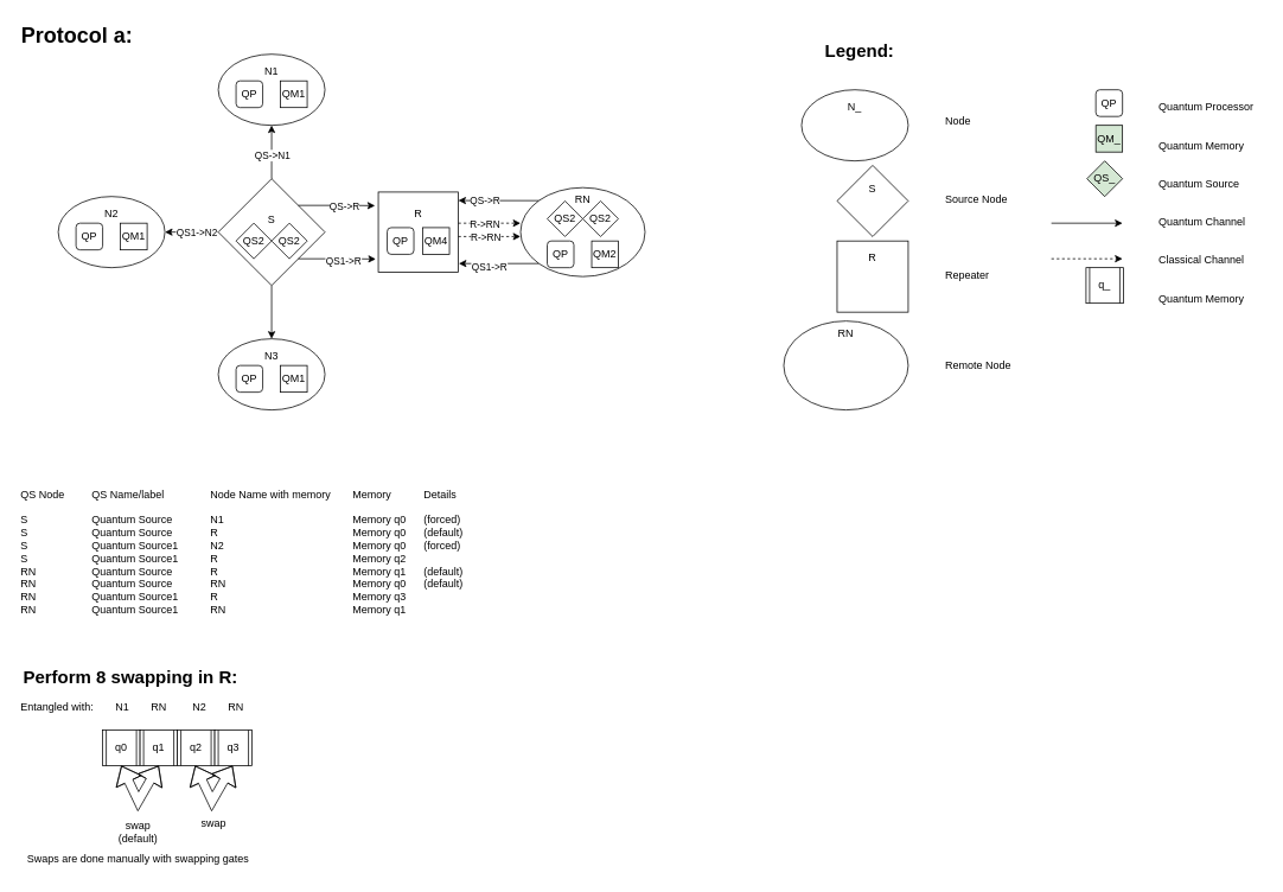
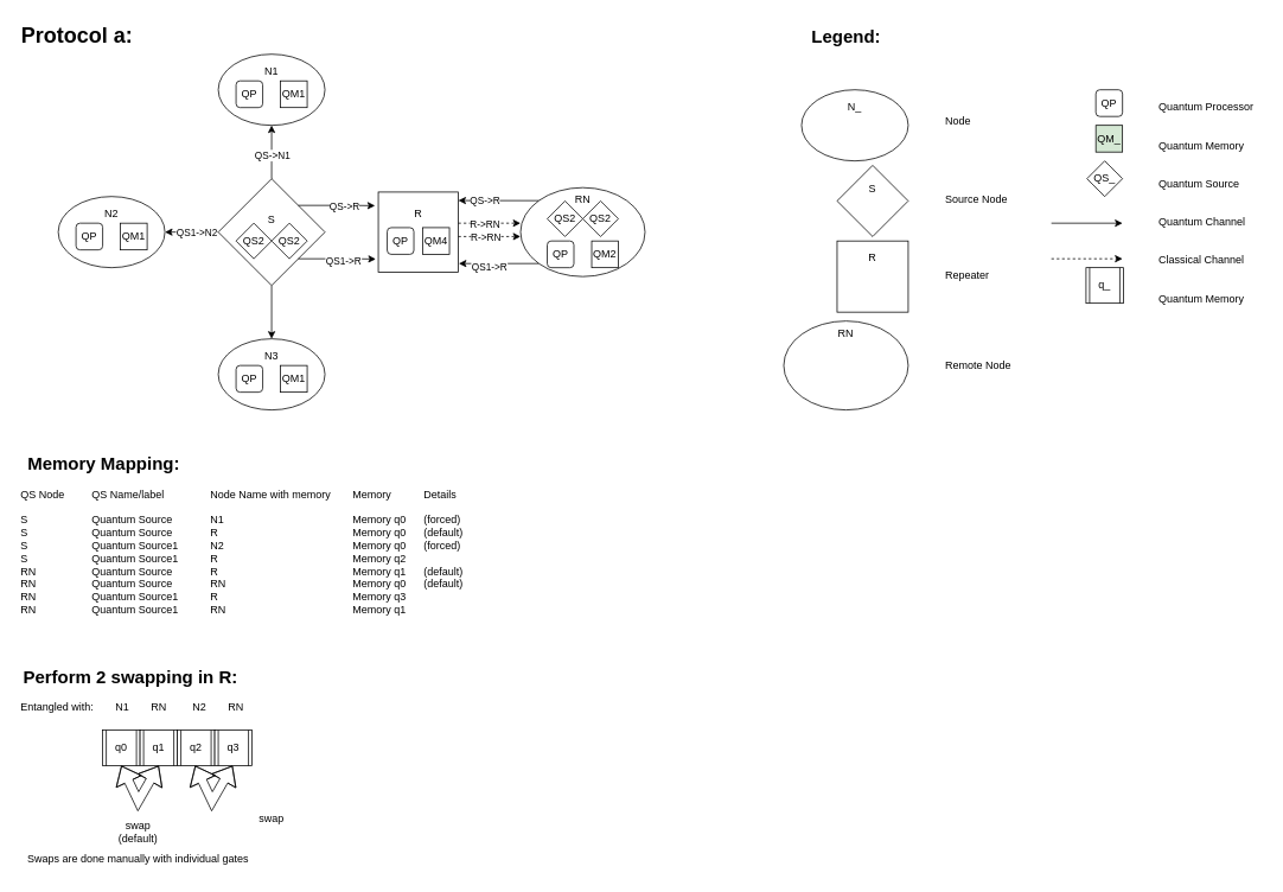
- <mxCell id="52" value="Legend:" style="text;strokeColor=none;fillColor=none;html=1;fontSize=20;fontStyle=1;verticalAlign=middle;align=center;" parent="1" vertex="1"><mxGeometry x="916" y="35" width="100" height="40" as="geometry" /></mxCell>
+ <mxCell id="52" value="Legend:" style="text;strokeColor=none;fillColor=none;html=1;fontSize=20;fontStyle=1;verticalAlign=middle;align=center;" parent="1" vertex="1"><mxGeometry x="901" y="20" width="100" height="40" as="geometry" /></mxCell>
- <mxCell id="11" value="QS_" style="rhombus;whiteSpace=wrap;html=1;fillColor=#d5e8d4;" parent="1" vertex="1"><mxGeometry x="1222" y="180" width="40" height="40" as="geometry" /></mxCell>
+ <mxCell id="11" value="QS_" style="rhombus;whiteSpace=wrap;html=1;" parent="1" vertex="1"><mxGeometry x="1222" y="180" width="40" height="40" as="geometry" /></mxCell>
+ <mxCell id="53" value="Memory Mapping:" style="text;strokeColor=none;fillColor=none;html=1;fontSize=20;fontStyle=1;verticalAlign=middle;align=center;" parent="1" vertex="1"><mxGeometry x="21" y="500" width="190" height="40" as="geometry" /></mxCell>
- <mxCell id="54" value="Perform 8 swapping in R:" style="text;strokeColor=none;fillColor=none;html=1;fontSize=20;fontStyle=1;verticalAlign=middle;align=center;" parent="1" vertex="1"><mxGeometry x="21" y="740" width="250" height="40" as="geometry" /></mxCell>
+ <mxCell id="54" value="Perform 2 swapping in R:" style="text;strokeColor=none;fillColor=none;html=1;fontSize=20;fontStyle=1;verticalAlign=middle;align=center;" parent="1" vertex="1"><mxGeometry x="21" y="740" width="250" height="40" as="geometry" /></mxCell>
- <mxCell id="63" value="swap" style="text;html=1;align=center;verticalAlign=middle;whiteSpace=wrap;rounded=0;" parent="1" vertex="1"><mxGeometry x="210" y="910" width="60" height="30" as="geometry" /></mxCell>
+ <mxCell id="63" value="swap" style="text;html=1;align=center;verticalAlign=middle;whiteSpace=wrap;rounded=0;" parent="1" vertex="1"><mxGeometry x="275" y="905" width="60" height="30" as="geometry" /></mxCell>
- <mxCell id="64" value="Swaps are done manually with swapping gates" style="text;html=1;align=center;verticalAlign=middle;whiteSpace=wrap;rounded=0;" parent="1" vertex="1"><mxGeometry x="20" y="950" width="270" height="30" as="geometry" /></mxCell>
+ <mxCell id="64" value="Swaps are done manually with individual gates" style="text;html=1;align=center;verticalAlign=middle;whiteSpace=wrap;rounded=0;" parent="1" vertex="1"><mxGeometry x="20" y="950" width="270" height="30" as="geometry" /></mxCell>
